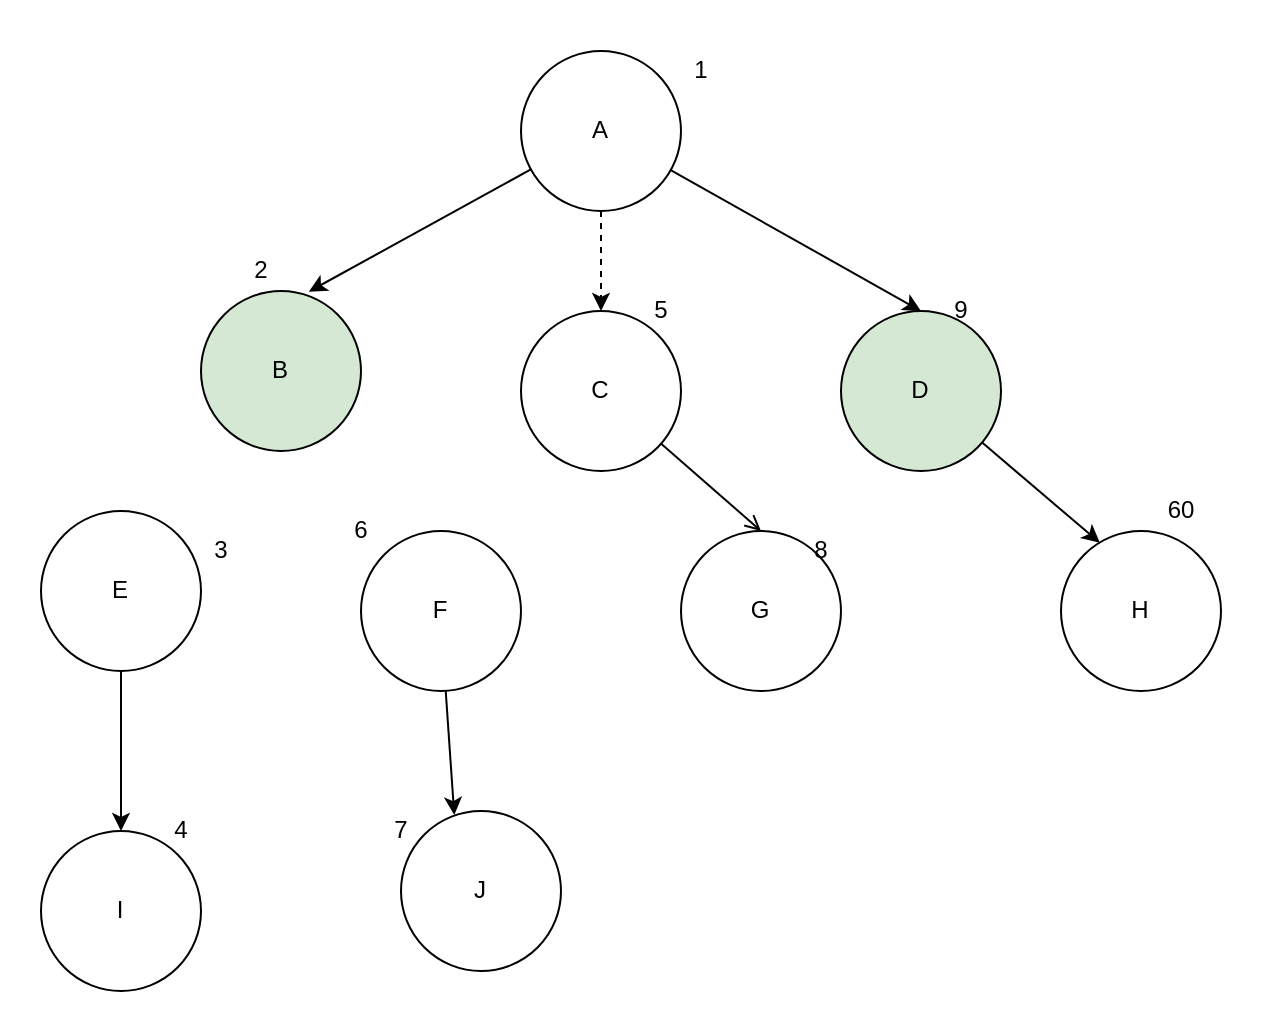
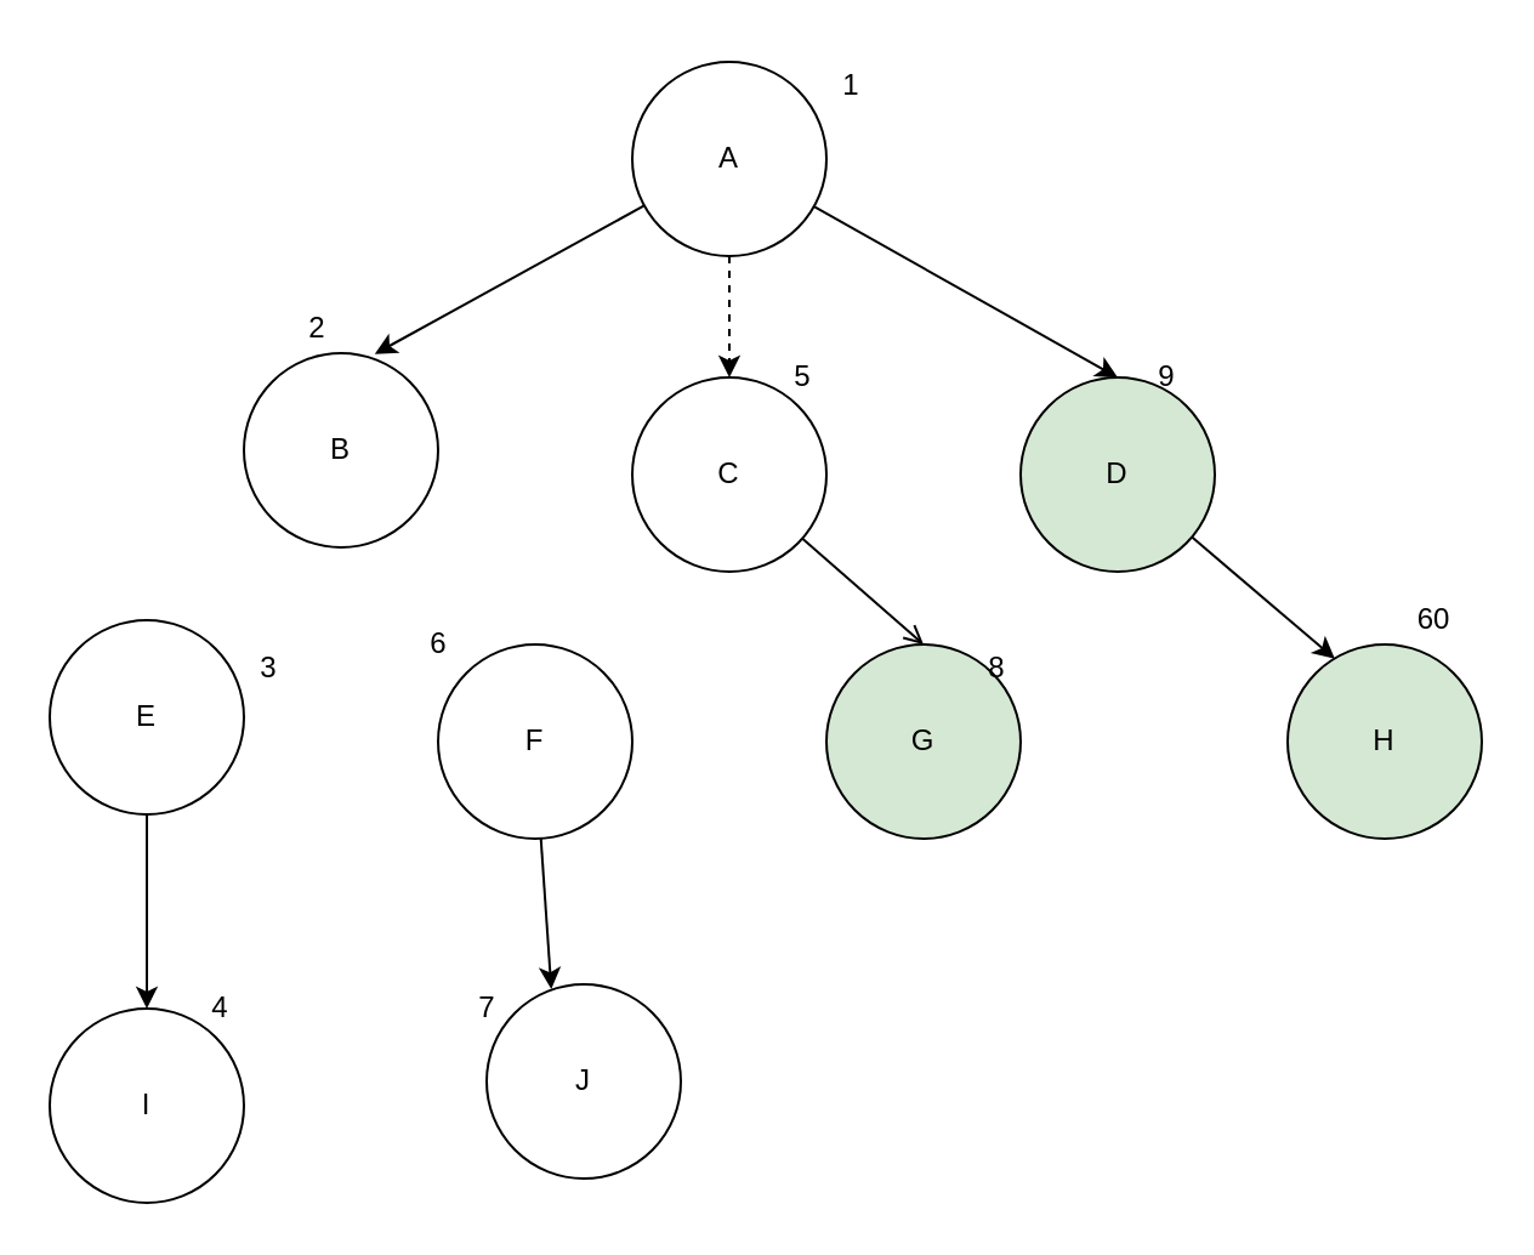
- <mxCell id="6" value="B" style="ellipse;whiteSpace=wrap;html=1;aspect=fixed;fillColor=#d5e8d4;" vertex="1" parent="1"><mxGeometry x="100" y="145" width="80" height="80" as="geometry" /></mxCell>
+ <mxCell id="6" value="B" style="ellipse;whiteSpace=wrap;html=1;aspect=fixed;" vertex="1" parent="1"><mxGeometry x="100" y="145" width="80" height="80" as="geometry" /></mxCell>
- <mxCell id="14" value="G" style="ellipse;whiteSpace=wrap;html=1;aspect=fixed;" vertex="1" parent="1"><mxGeometry x="340" y="265" width="80" height="80" as="geometry" /></mxCell>
+ <mxCell id="14" value="G" style="ellipse;whiteSpace=wrap;html=1;aspect=fixed;fillColor=#d5e8d4;" vertex="1" parent="1"><mxGeometry x="340" y="265" width="80" height="80" as="geometry" /></mxCell>
- <mxCell id="18" value="H" style="ellipse;whiteSpace=wrap;html=1;aspect=fixed;" vertex="1" parent="1"><mxGeometry x="530" y="265" width="80" height="80" as="geometry" /></mxCell>
+ <mxCell id="18" value="H" style="ellipse;whiteSpace=wrap;html=1;aspect=fixed;fillColor=#d5e8d4;" vertex="1" parent="1"><mxGeometry x="530" y="265" width="80" height="80" as="geometry" /></mxCell>
